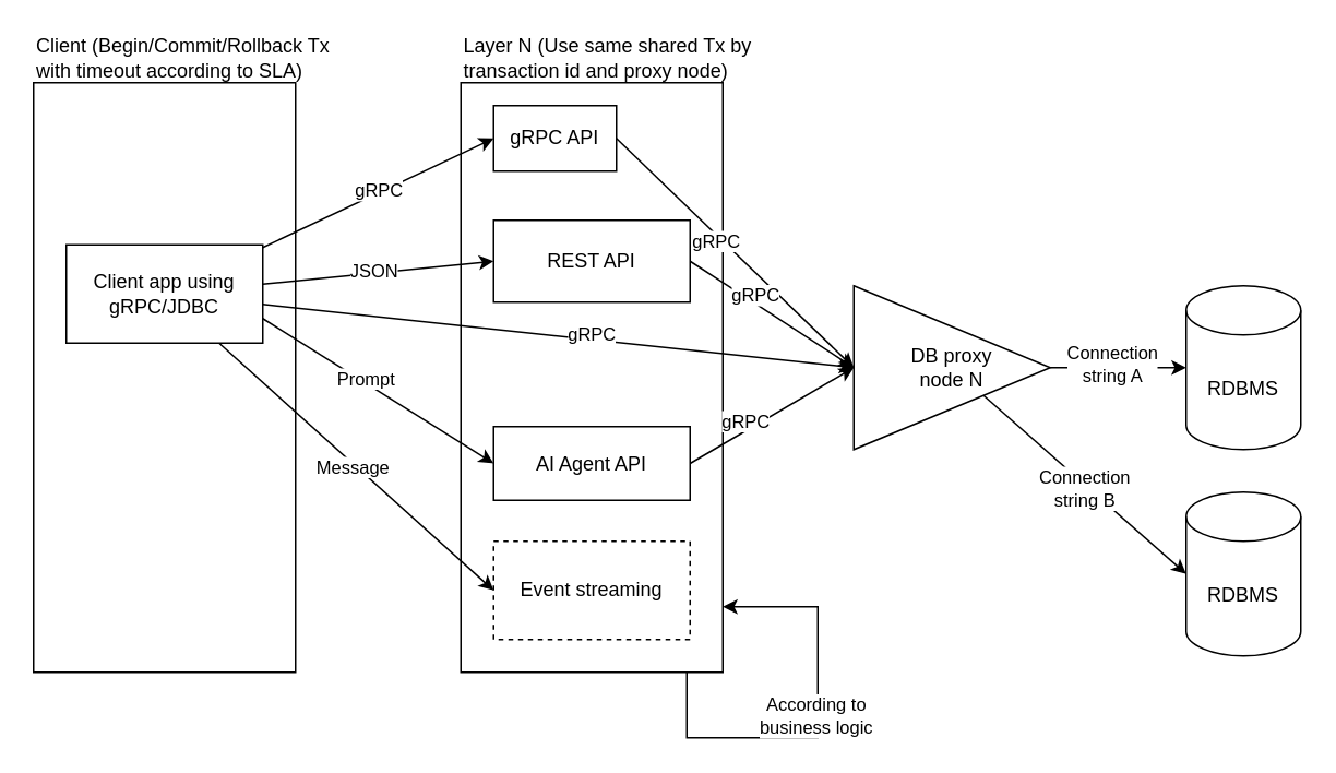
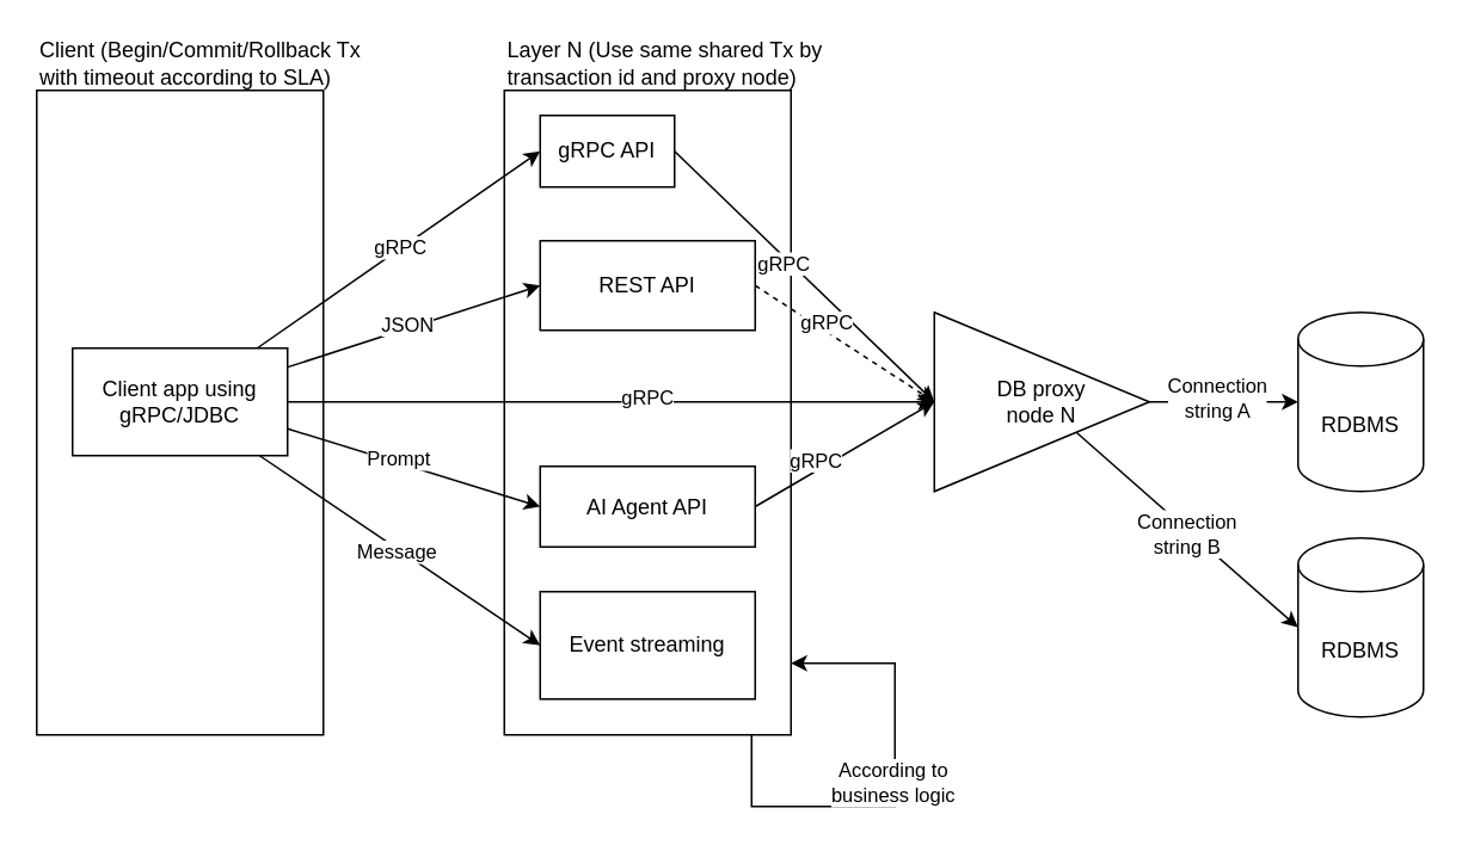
- <mxCell id="23" value="Client app using&lt;div&gt;gRPC/JDBC&lt;/div&gt;" style="rounded=0;whiteSpace=wrap;html=1;" parent="1" vertex="1"><mxGeometry x="40" y="149" width="120" height="60" as="geometry" /></mxCell>
+ <mxCell id="23" value="Client app using&lt;div&gt;gRPC/JDBC&lt;/div&gt;" style="rounded=0;whiteSpace=wrap;html=1;" parent="1" vertex="1"><mxGeometry x="40" y="194" width="120" height="60" as="geometry" /></mxCell>
- <mxCell id="11" style="rounded=0;orthogonalLoop=1;jettySize=auto;html=1;entryX=0;entryY=0.5;entryDx=0;entryDy=0;exitX=1;exitY=0.5;exitDx=0;exitDy=0;" parent="1" source="13" target="4" edge="1"><mxGeometry relative="1" as="geometry" /></mxCell>
+ <mxCell id="11" style="rounded=0;orthogonalLoop=1;jettySize=auto;html=1;entryX=0;entryY=0.5;entryDx=0;entryDy=0;exitX=1;exitY=0.5;exitDx=0;exitDy=0;dashed=1;" parent="1" source="13" target="4" edge="1"><mxGeometry relative="1" as="geometry" /></mxCell>
- <mxCell id="24" value="Event streaming" style="rounded=0;whiteSpace=wrap;html=1;dashed=1;" parent="1" vertex="1"><mxGeometry x="301" y="330" width="120" height="60" as="geometry" /></mxCell>
+ <mxCell id="24" value="Event streaming" style="rounded=0;whiteSpace=wrap;html=1;" parent="1" vertex="1"><mxGeometry x="301" y="330" width="120" height="60" as="geometry" /></mxCell>
